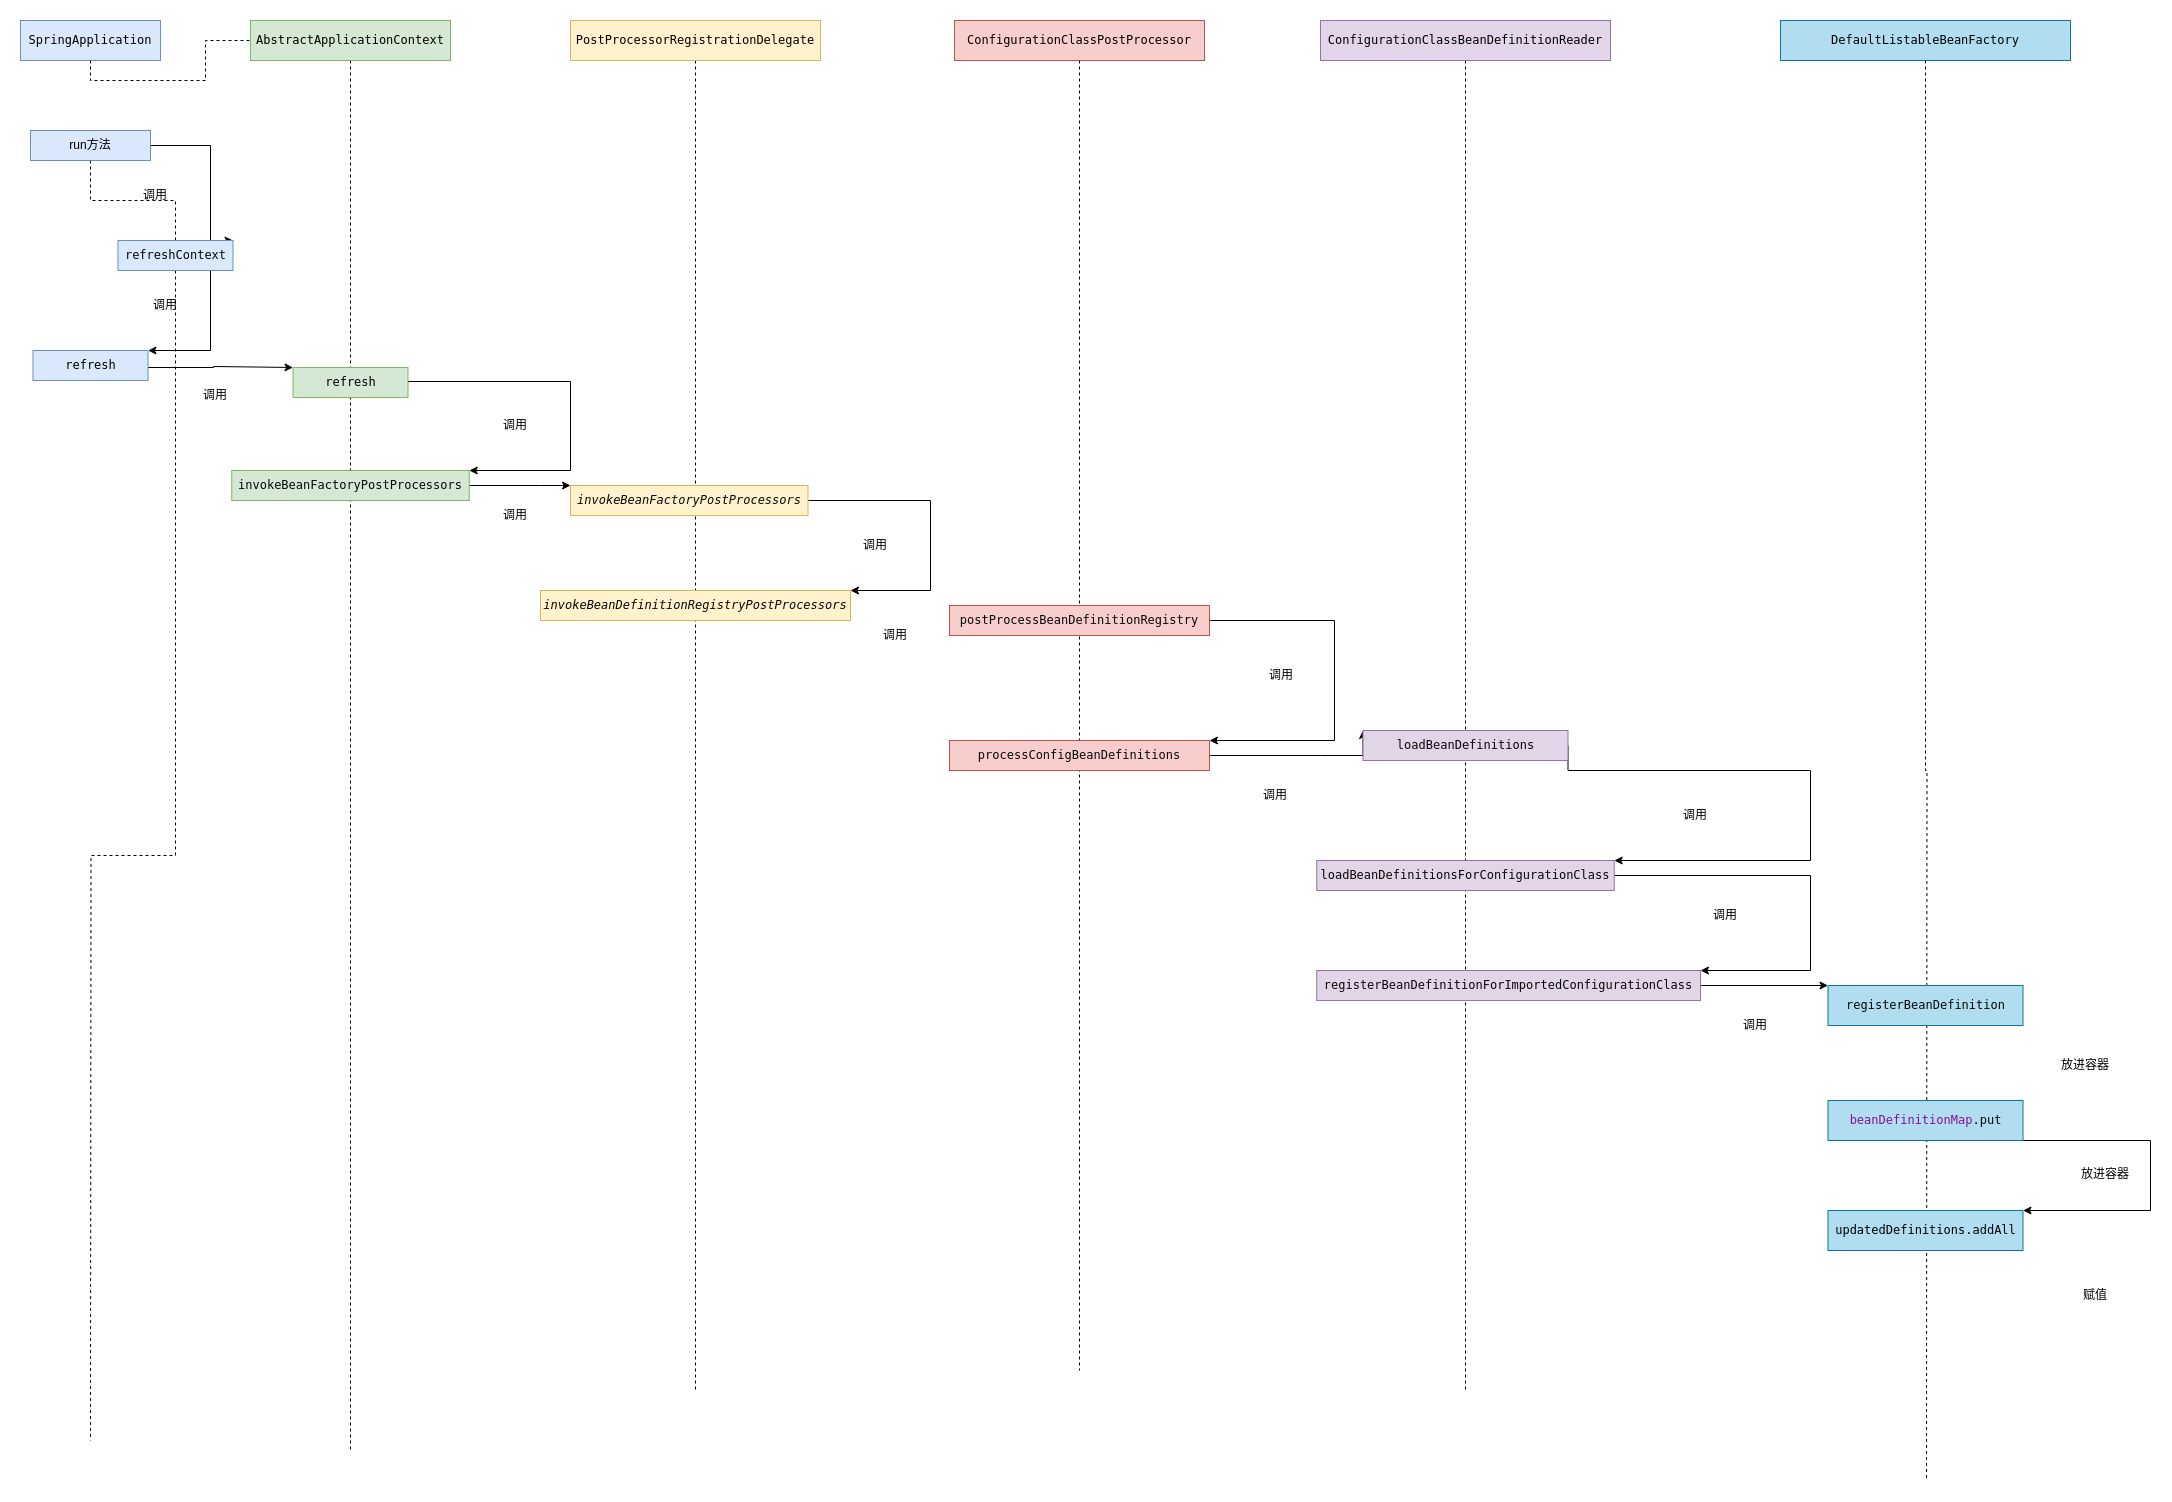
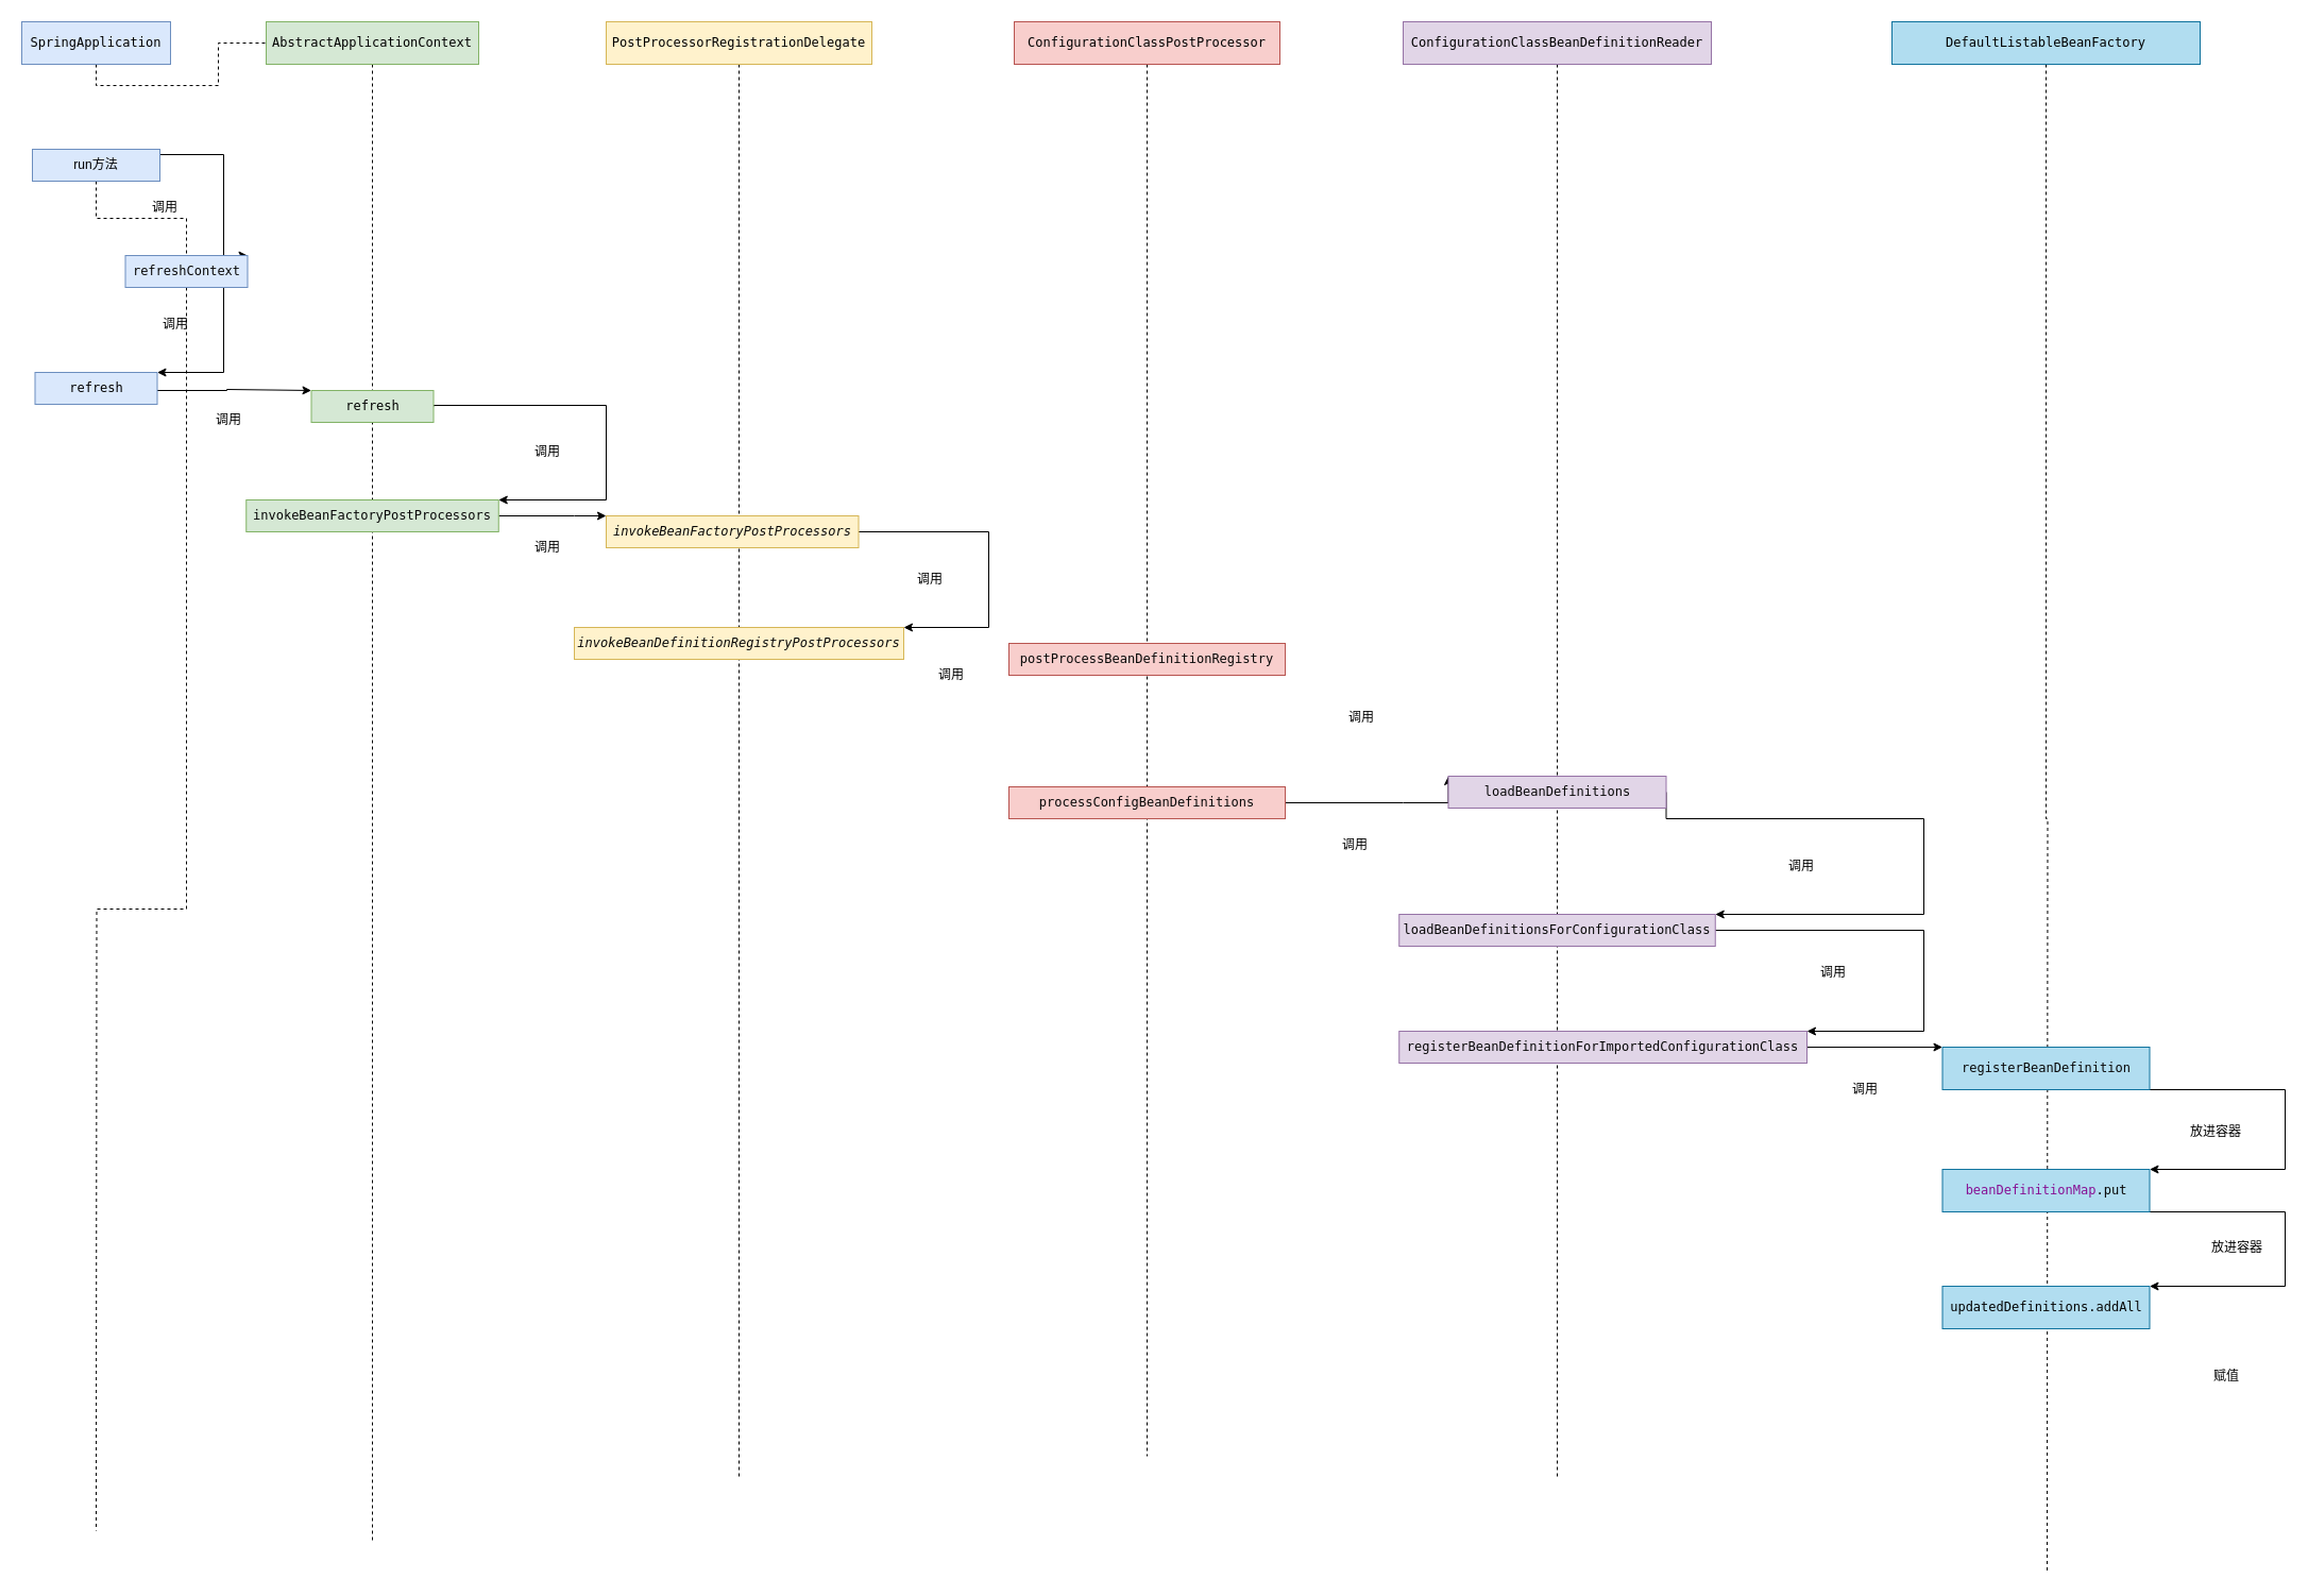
- <mxCell id="6" value="run方法" style="rounded=0;whiteSpace=wrap;html=1;fillColor=#dae8fc;strokeColor=#6c8ebf;" vertex="1" parent="1"><mxGeometry x="30" y="130" width="120" height="30" as="geometry" /></mxCell>
+ <mxCell id="6" value="run方法" style="rounded=0;whiteSpace=wrap;html=1;fillColor=#dae8fc;strokeColor=#6c8ebf;" vertex="1" parent="1"><mxGeometry x="30" y="140" width="120" height="30" as="geometry" /></mxCell>
- <mxCell id="25" style="edgeStyle=orthogonalEdgeStyle;rounded=0;orthogonalLoop=1;jettySize=auto;html=1;exitX=1;exitY=0.5;exitDx=0;exitDy=0;entryX=1;entryY=0;entryDx=0;entryDy=0;fontColor=#000000;endArrow=classic;endFill=1;" edge="1" parent="1" source="26" target="28"><mxGeometry relative="1" as="geometry"><Array as="points"><mxPoint x="1334" y="620" /><mxPoint x="1334" y="740" /></Array></mxGeometry></mxCell>
+ <mxCell id="39" style="edgeStyle=orthogonalEdgeStyle;rounded=0;orthogonalLoop=1;jettySize=auto;html=1;exitX=1;exitY=1;exitDx=0;exitDy=0;entryX=1;entryY=0;entryDx=0;entryDy=0;fontColor=#000000;endArrow=classic;endFill=1;" edge="1" parent="1" source="40" target="42"><mxGeometry relative="1" as="geometry"><Array as="points"><mxPoint x="2150" y="1025" /><mxPoint x="2150" y="1100" /></Array></mxGeometry></mxCell>
